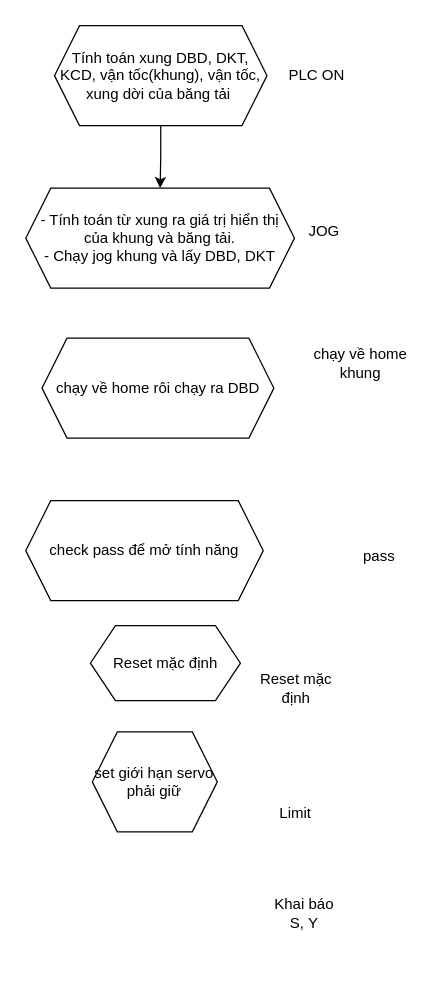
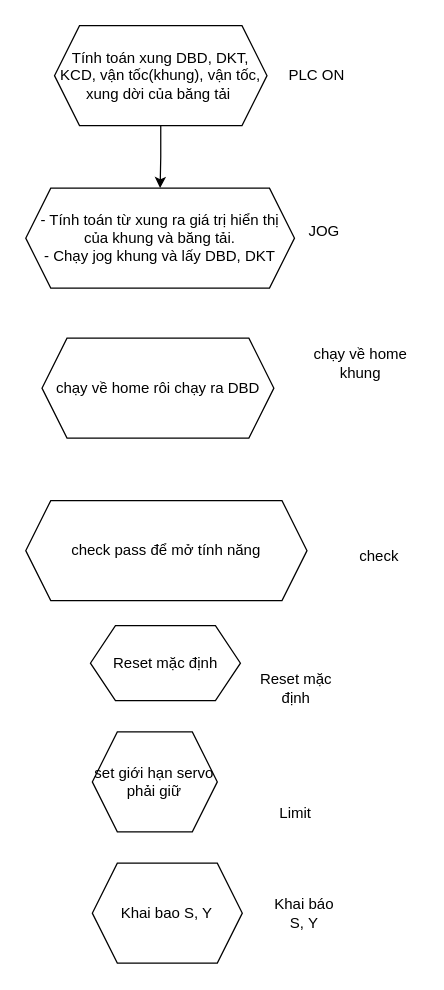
- <mxCell id="9" value="check pass để mở tính năng" style="shape=hexagon;perimeter=hexagonPerimeter2;whiteSpace=wrap;html=1;fixedSize=1;" vertex="1" parent="1"><mxGeometry x="20" y="400" width="190" height="80" as="geometry" /></mxCell>
+ <mxCell id="9" value="check pass để mở tính năng" style="shape=hexagon;perimeter=hexagonPerimeter2;whiteSpace=wrap;html=1;fixedSize=1;" vertex="1" parent="1"><mxGeometry x="20" y="400" width="225" height="80" as="geometry" /></mxCell>
- <mxCell id="12" value="pass" style="text;html=1;strokeColor=none;fillColor=none;align=center;verticalAlign=middle;whiteSpace=wrap;rounded=0;" vertex="1" parent="1"><mxGeometry x="273" y="430" width="60" height="30" as="geometry" /></mxCell>
+ <mxCell id="12" value="check" style="text;html=1;strokeColor=none;fillColor=none;align=center;verticalAlign=middle;whiteSpace=wrap;rounded=0;" vertex="1" parent="1"><mxGeometry x="273" y="430" width="60" height="30" as="geometry" /></mxCell>
+ <mxCell id="15" value="Khai bao S, Y" style="shape=hexagon;perimeter=hexagonPerimeter2;whiteSpace=wrap;html=1;fixedSize=1;" vertex="1" parent="1"><mxGeometry x="73.25" y="690" width="120" height="80" as="geometry" /></mxCell>
